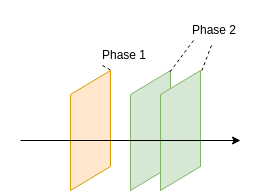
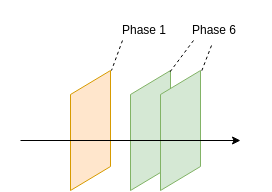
- <mxCell id="8" value="Phase 2" style="text;html=1;resizable=0;points=[];autosize=1;align=left;verticalAlign=top;spacingTop=-4;" vertex="1" parent="1"><mxGeometry x="190" y="20" width="60" height="20" as="geometry" /></mxCell>
+ <mxCell id="8" value="Phase 6" style="text;html=1;resizable=0;points=[];autosize=1;align=left;verticalAlign=top;spacingTop=-4;" vertex="1" parent="1"><mxGeometry x="190" y="20" width="60" height="20" as="geometry" /></mxCell>
- <mxCell id="7" value="Phase 1" style="text;html=1;resizable=0;points=[];autosize=1;align=left;verticalAlign=top;spacingTop=-4;" vertex="1" parent="1"><mxGeometry x="100" y="45" width="60" height="20" as="geometry" /></mxCell>
+ <mxCell id="7" value="Phase 1" style="text;html=1;resizable=0;points=[];autosize=1;align=left;verticalAlign=top;spacingTop=-4;" vertex="1" parent="1"><mxGeometry x="120" y="20" width="60" height="20" as="geometry" /></mxCell>
